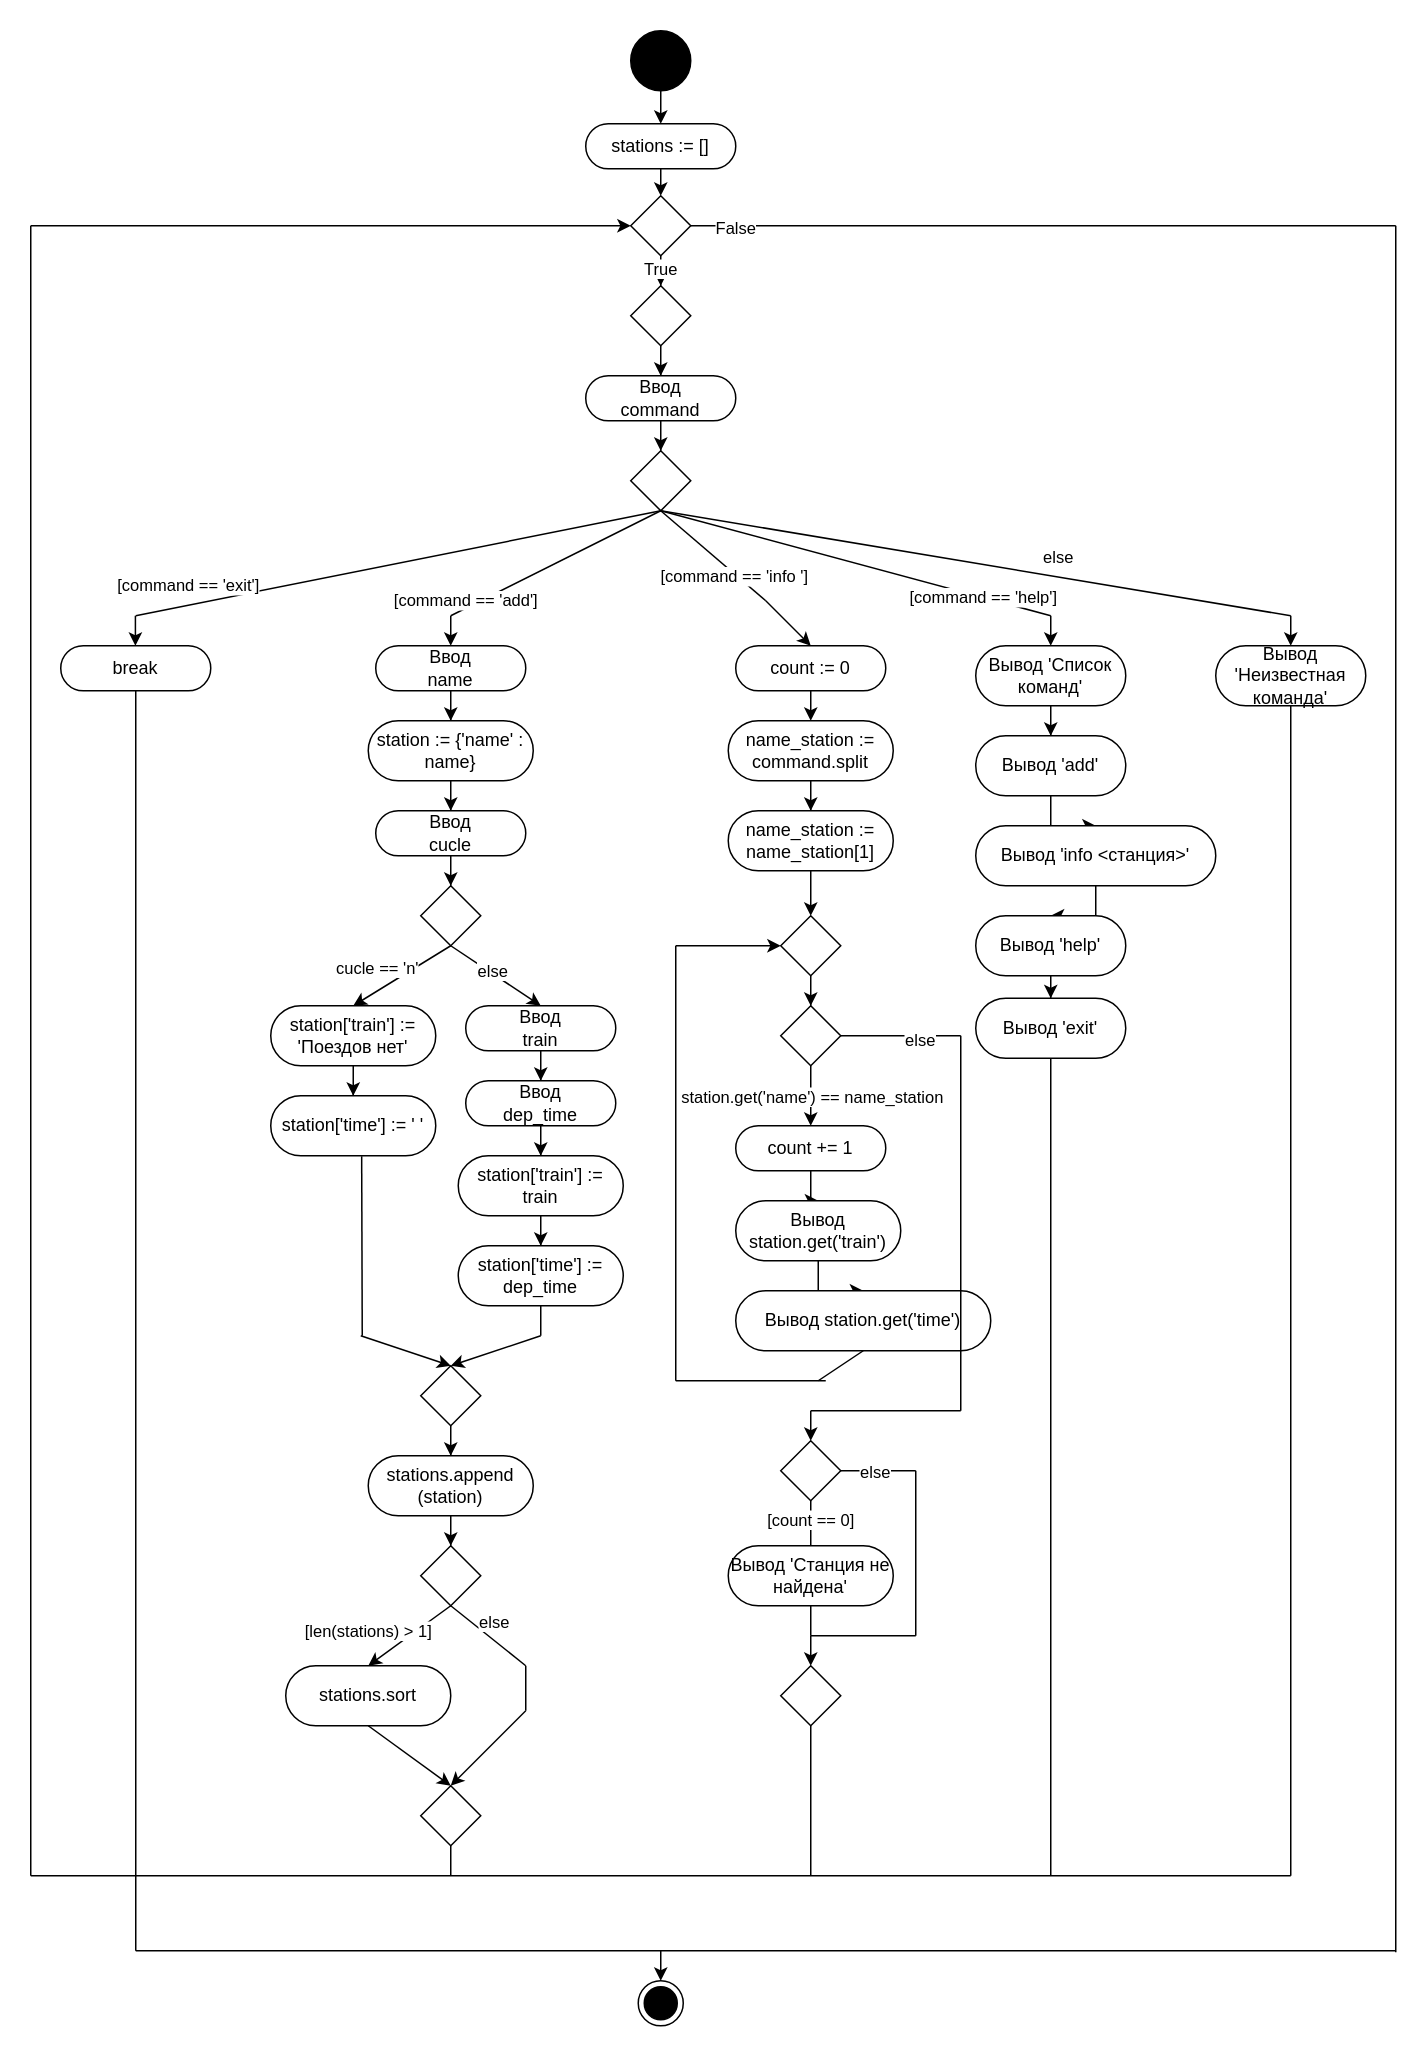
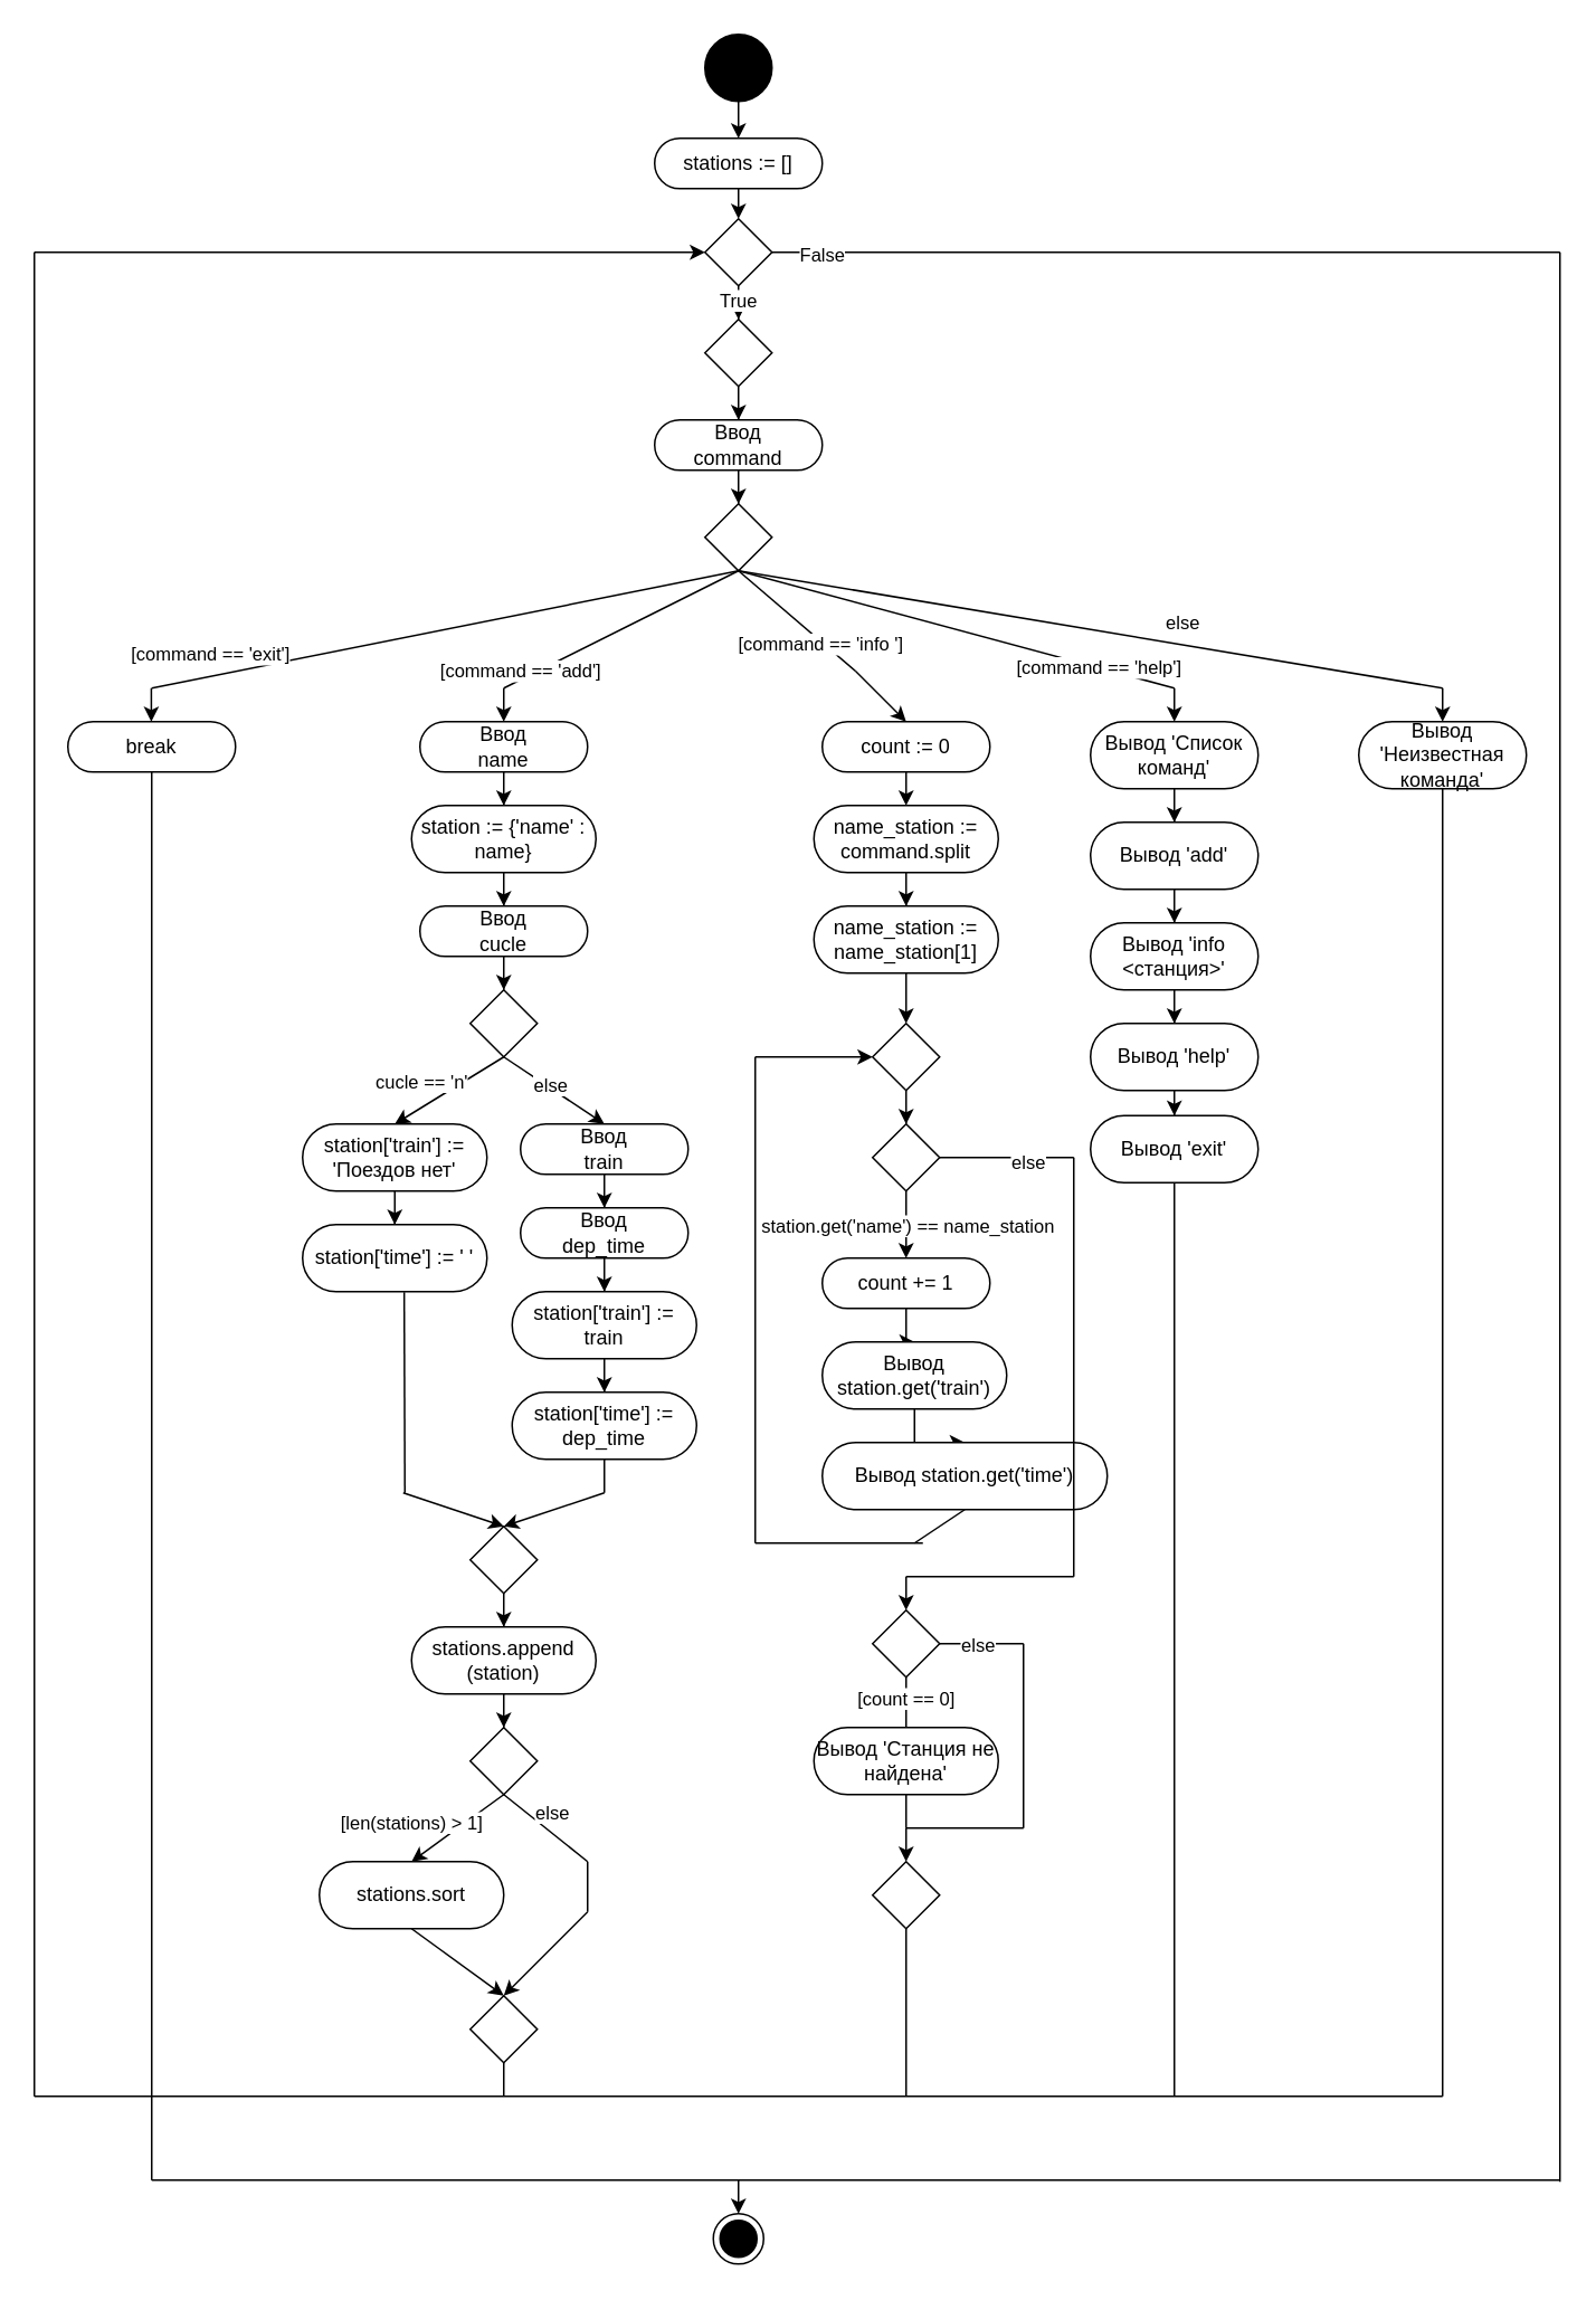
- <mxCell id="112" value="Вывод 'info &amp;lt;станция&amp;gt;'" style="rounded=1;whiteSpace=wrap;html=1;arcSize=50;" vertex="1" parent="1"><mxGeometry x="650" y="550" width="160" height="40" as="geometry" /></mxCell>
+ <mxCell id="112" value="Вывод 'info &amp;lt;станция&amp;gt;'" style="rounded=1;whiteSpace=wrap;html=1;arcSize=50;" vertex="1" parent="1"><mxGeometry x="650" y="550" width="100" height="40" as="geometry" /></mxCell>
